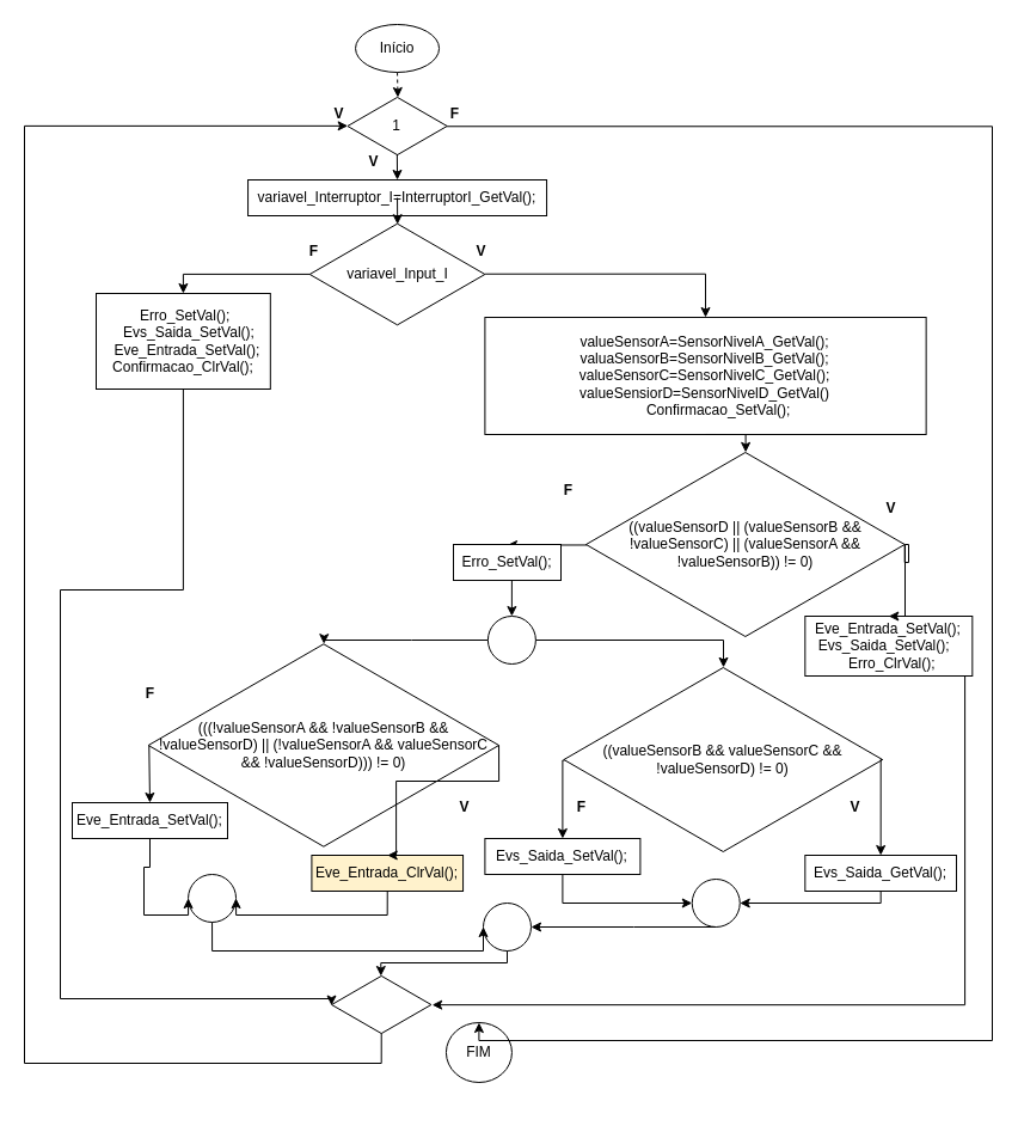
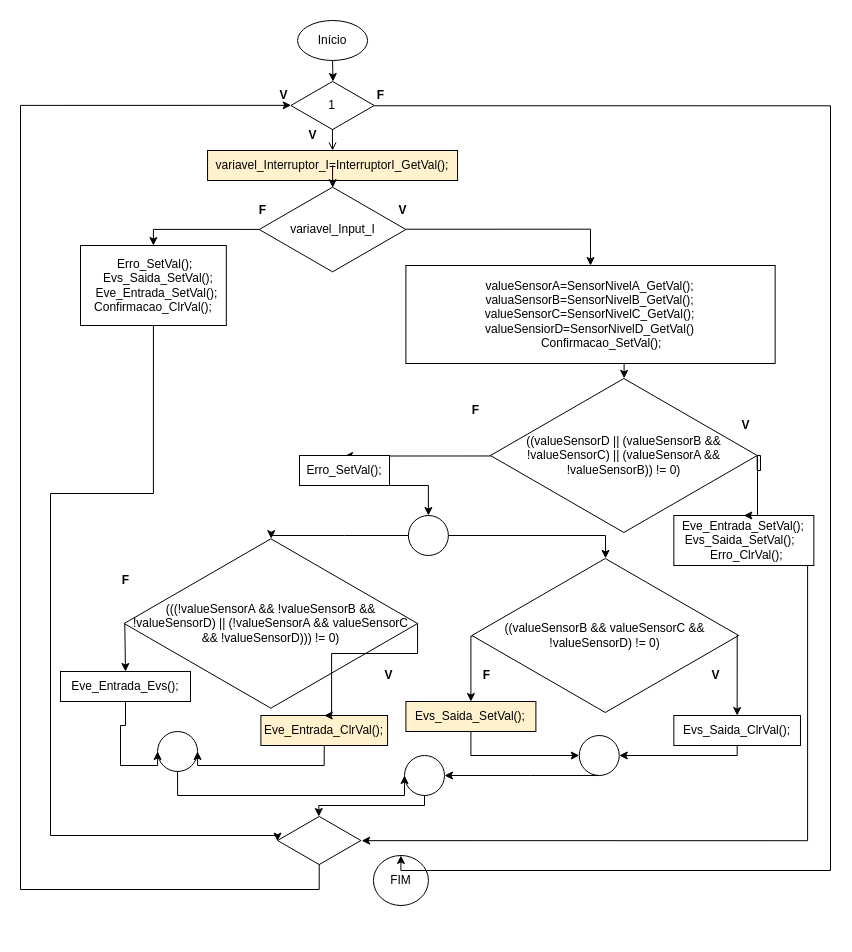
- <mxCell id="5" value="" style="endArrow=classic;html=1;rounded=0;exitX=0.5;exitY=1;exitDx=0;exitDy=0;entryX=0.505;entryY=0.02;entryDx=0;entryDy=0;entryPerimeter=0;dashed=1;" parent="1" source="2" target="3" edge="1"><mxGeometry width="50" height="50" relative="1" as="geometry"><mxPoint x="327.06" y="160" as="sourcePoint" /><mxPoint x="377.06" y="110" as="targetPoint" /></mxGeometry></mxCell>
+ <mxCell id="5" value="" style="endArrow=classic;html=1;rounded=0;exitX=0.5;exitY=1;exitDx=0;exitDy=0;entryX=0.505;entryY=0.02;entryDx=0;entryDy=0;entryPerimeter=0;" parent="1" source="2" target="3" edge="1"><mxGeometry width="50" height="50" relative="1" as="geometry"><mxPoint x="327.06" y="160" as="sourcePoint" /><mxPoint x="377.06" y="110" as="targetPoint" /></mxGeometry></mxCell>
- <mxCell id="6" value="" style="endArrow=classic;html=1;rounded=0;exitX=0.498;exitY=0.969;exitDx=0;exitDy=0;entryX=0.5;entryY=0;entryDx=0;entryDy=0;exitPerimeter=0;" parent="1" source="3" target="4" edge="1"><mxGeometry width="50" height="50" relative="1" as="geometry"><mxPoint x="332.06" y="60" as="sourcePoint" /><mxPoint x="332.477" y="81" as="targetPoint" /></mxGeometry></mxCell>
+ <mxCell id="6" value="" style="endArrow=open;html=1;rounded=0;exitX=0.498;exitY=0.969;exitDx=0;exitDy=0;entryX=0.5;entryY=0;entryDx=0;entryDy=0;exitPerimeter=0;" parent="1" source="3" target="4" edge="1"><mxGeometry width="50" height="50" relative="1" as="geometry"><mxPoint x="332.06" y="60" as="sourcePoint" /><mxPoint x="332.477" y="81" as="targetPoint" /></mxGeometry></mxCell>
- <mxCell id="4" value="variavel_Interruptor_I=InterruptorI_GetVal();" style="rounded=0;whiteSpace=wrap;html=1;" parent="1" vertex="1"><mxGeometry x="207.06" y="150" width="250" height="30" as="geometry" /></mxCell>
+ <mxCell id="4" value="variavel_Interruptor_I=InterruptorI_GetVal();" style="rounded=0;whiteSpace=wrap;html=1;fillColor=#fff2cc;" parent="1" vertex="1"><mxGeometry x="207.06" y="150" width="250" height="30" as="geometry" /></mxCell>
- <mxCell id="19" value="Erro_SetVal();" style="rounded=0;whiteSpace=wrap;html=1;align=center;" parent="1" vertex="1"><mxGeometry x="379" y="455" width="90" height="30" as="geometry" /></mxCell>
+ <mxCell id="19" value="Erro_SetVal();" style="rounded=0;whiteSpace=wrap;html=1;align=center;" parent="1" vertex="1"><mxGeometry x="299" y="455" width="90" height="30" as="geometry" /></mxCell>
- <mxCell id="27" value="Eve_Entrada_SetVal();" style="rounded=0;whiteSpace=wrap;html=1;align=center;" parent="1" vertex="1"><mxGeometry x="60" y="671" width="130" height="30" as="geometry" /></mxCell>
+ <mxCell id="27" value="Eve_Entrada_Evs();" style="rounded=0;whiteSpace=wrap;html=1;align=center;" parent="1" vertex="1"><mxGeometry x="60" y="671" width="130" height="30" as="geometry" /></mxCell>
- <mxCell id="35" value="Evs_Saida_SetVal();" style="rounded=0;whiteSpace=wrap;html=1;align=center;" parent="1" vertex="1"><mxGeometry x="405.4" y="701" width="130" height="30" as="geometry" /></mxCell>
+ <mxCell id="35" value="Evs_Saida_SetVal();" style="rounded=0;whiteSpace=wrap;html=1;align=center;fillColor=#fff2cc;" parent="1" vertex="1"><mxGeometry x="405.4" y="701" width="130" height="30" as="geometry" /></mxCell>
- <mxCell id="33" value="Evs_Saida_GetVal();" style="rounded=0;whiteSpace=wrap;html=1;align=center;" parent="1" vertex="1"><mxGeometry x="673.33" y="715" width="126.65" height="30" as="geometry" /></mxCell>
+ <mxCell id="33" value="Evs_Saida_ClrVal();" style="rounded=0;whiteSpace=wrap;html=1;align=center;" parent="1" vertex="1"><mxGeometry x="673.33" y="715" width="126.65" height="30" as="geometry" /></mxCell>
